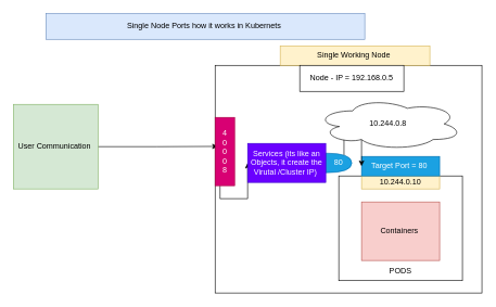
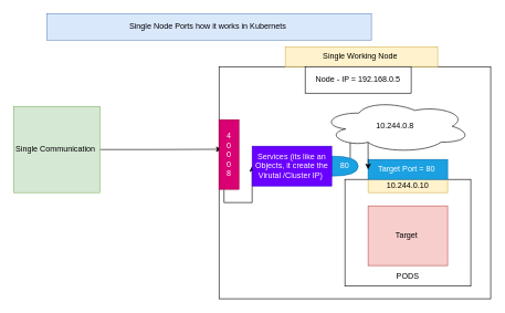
- <mxCell id="5" value="User Communication&amp;nbsp;" style="whiteSpace=wrap;html=1;aspect=fixed;fillColor=#d5e8d4;strokeColor=#82b366;" vertex="1" parent="1"><mxGeometry x="20" y="160" width="130" height="130" as="geometry" /></mxCell>
+ <mxCell id="5" value="Single Communication&amp;nbsp;" style="whiteSpace=wrap;html=1;aspect=fixed;fillColor=#d5e8d4;strokeColor=#82b366;" vertex="1" parent="1"><mxGeometry x="20" y="160" width="130" height="130" as="geometry" /></mxCell>
- <mxCell id="9" value="Containers&amp;nbsp;" style="rounded=0;whiteSpace=wrap;html=1;fillColor=#f8cecc;strokeColor=#b85450;" vertex="1" parent="1"><mxGeometry x="555" y="310" width="120" height="90" as="geometry" /></mxCell>
+ <mxCell id="9" value="Target&amp;nbsp;" style="rounded=0;whiteSpace=wrap;html=1;fillColor=#f8cecc;strokeColor=#b85450;" vertex="1" parent="1"><mxGeometry x="555" y="310" width="120" height="90" as="geometry" /></mxCell>
